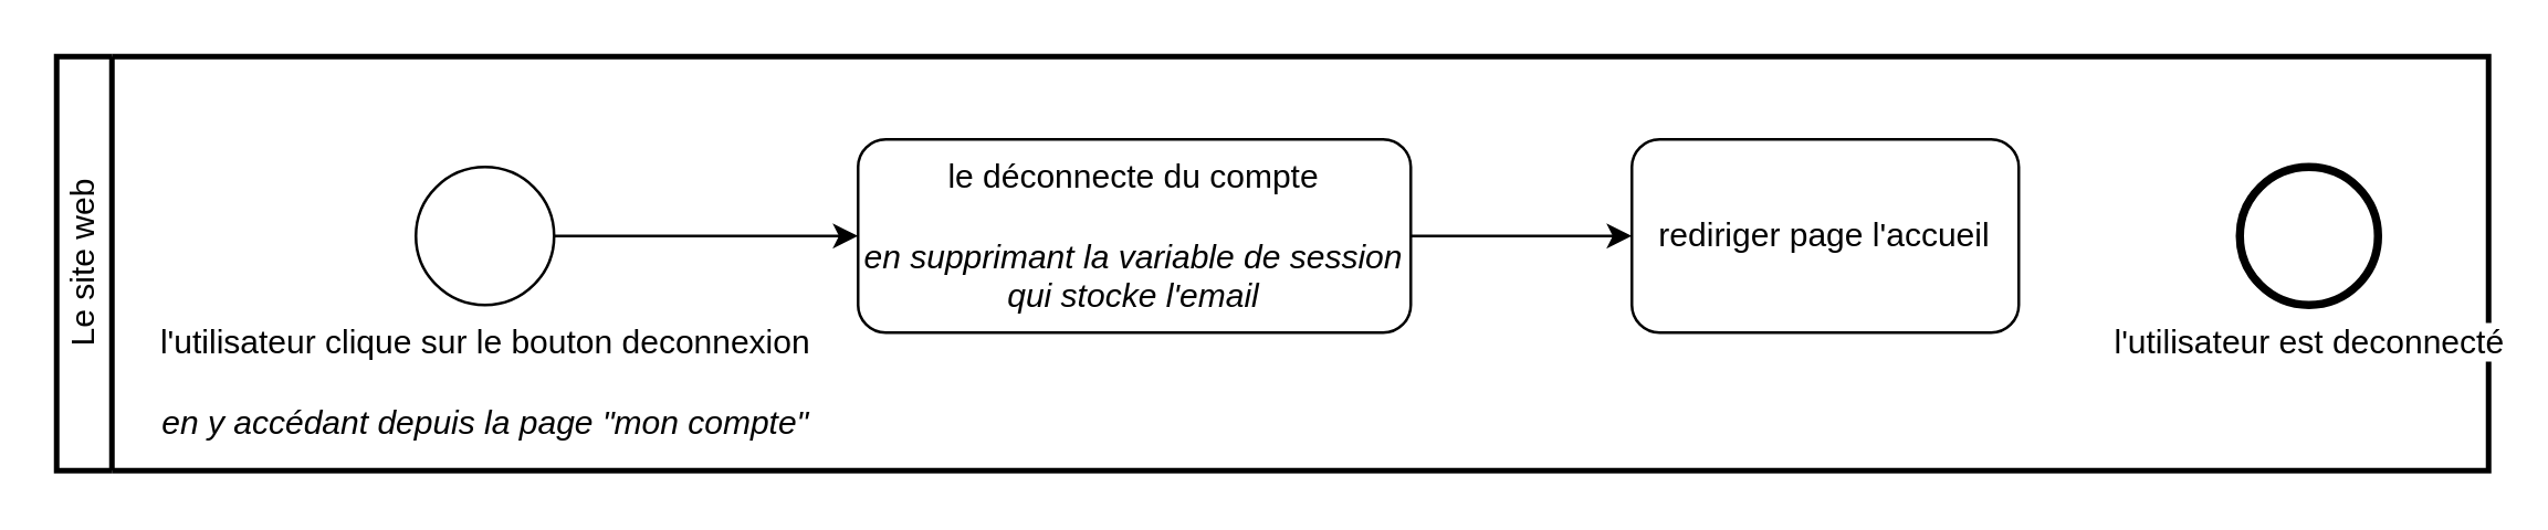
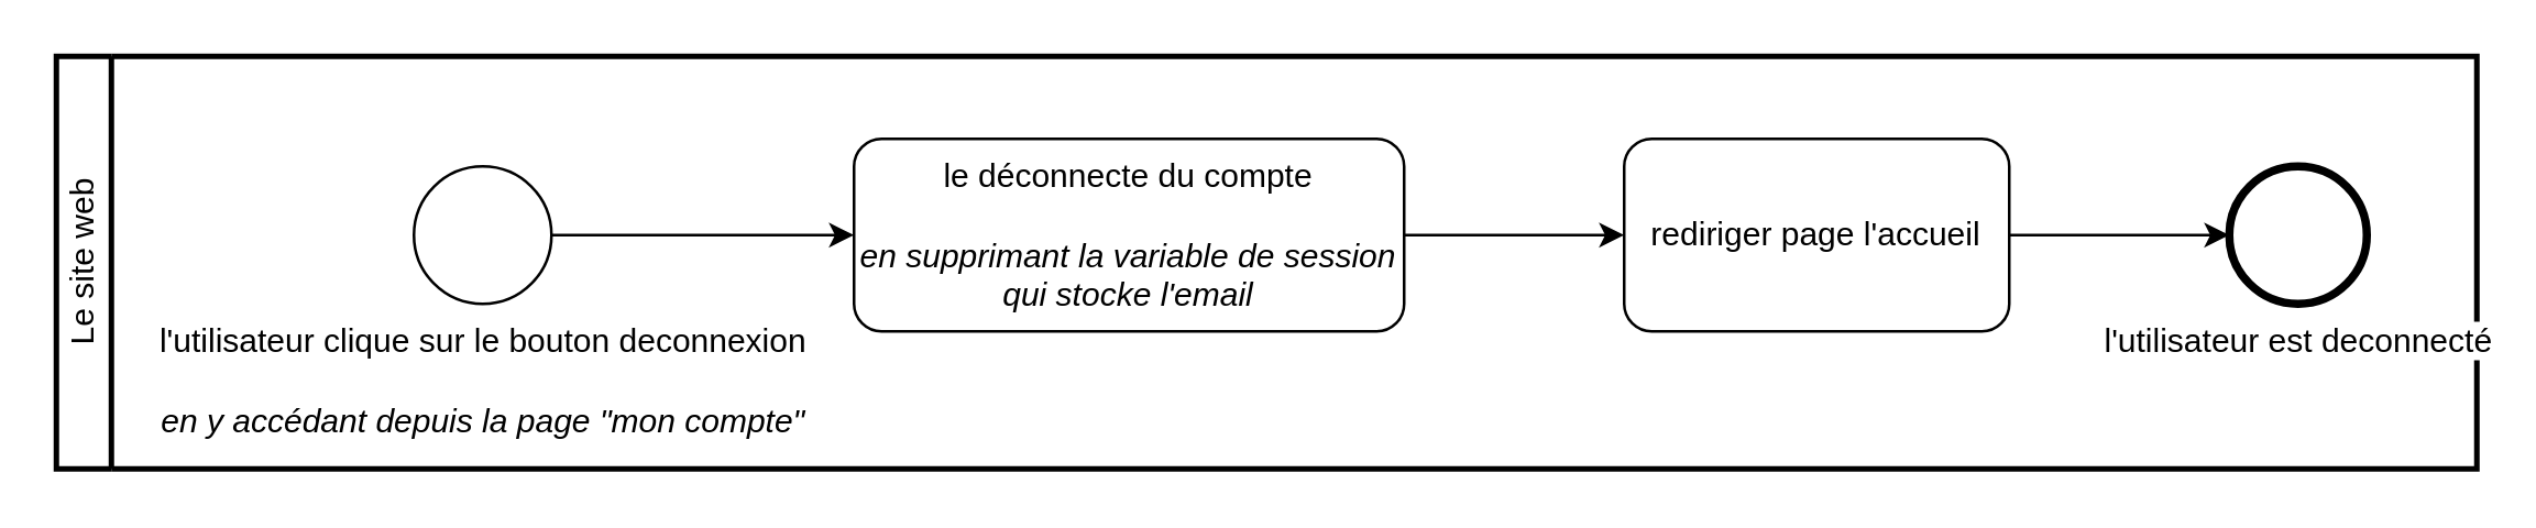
+ <mxCell id="9" style="edgeStyle=orthogonalEdgeStyle;rounded=0;orthogonalLoop=1;jettySize=auto;html=1;exitX=1;exitY=0.5;exitDx=0;exitDy=0;exitPerimeter=0;entryX=0;entryY=0.5;entryDx=0;entryDy=0;entryPerimeter=0;" parent="2" source="7" target="8" edge="1"><mxGeometry relative="1" as="geometry" /></mxCell>
